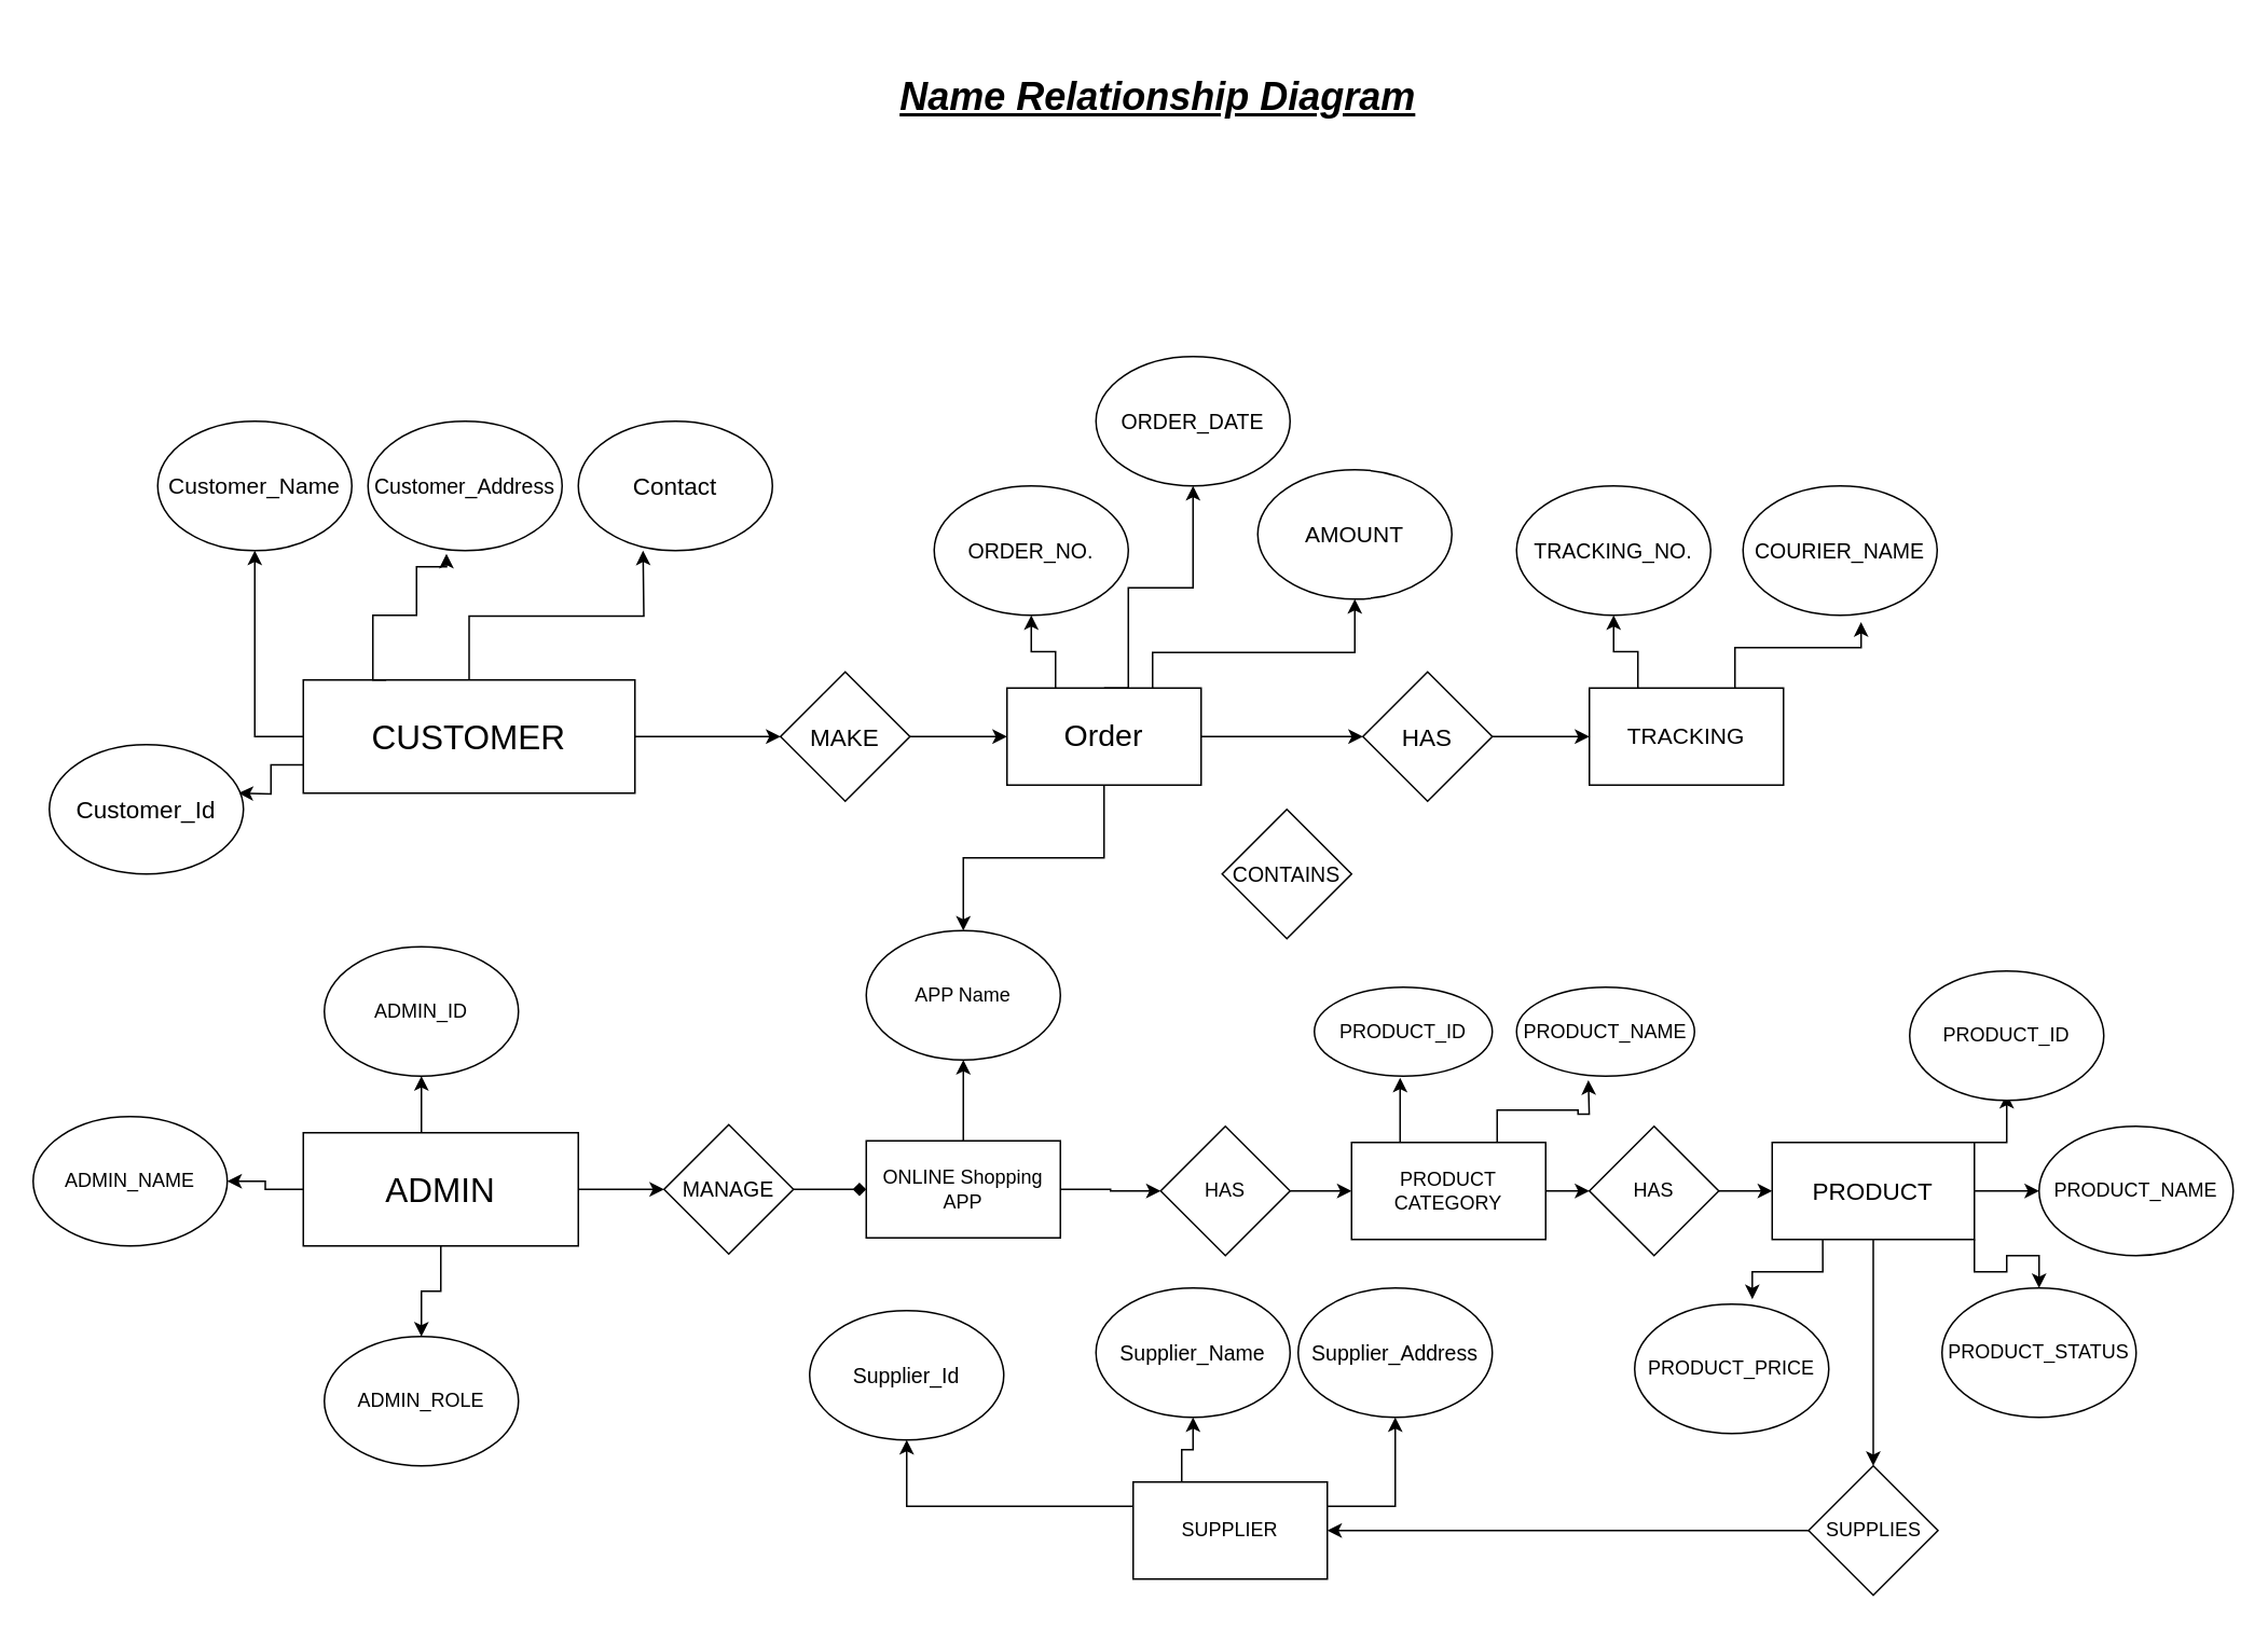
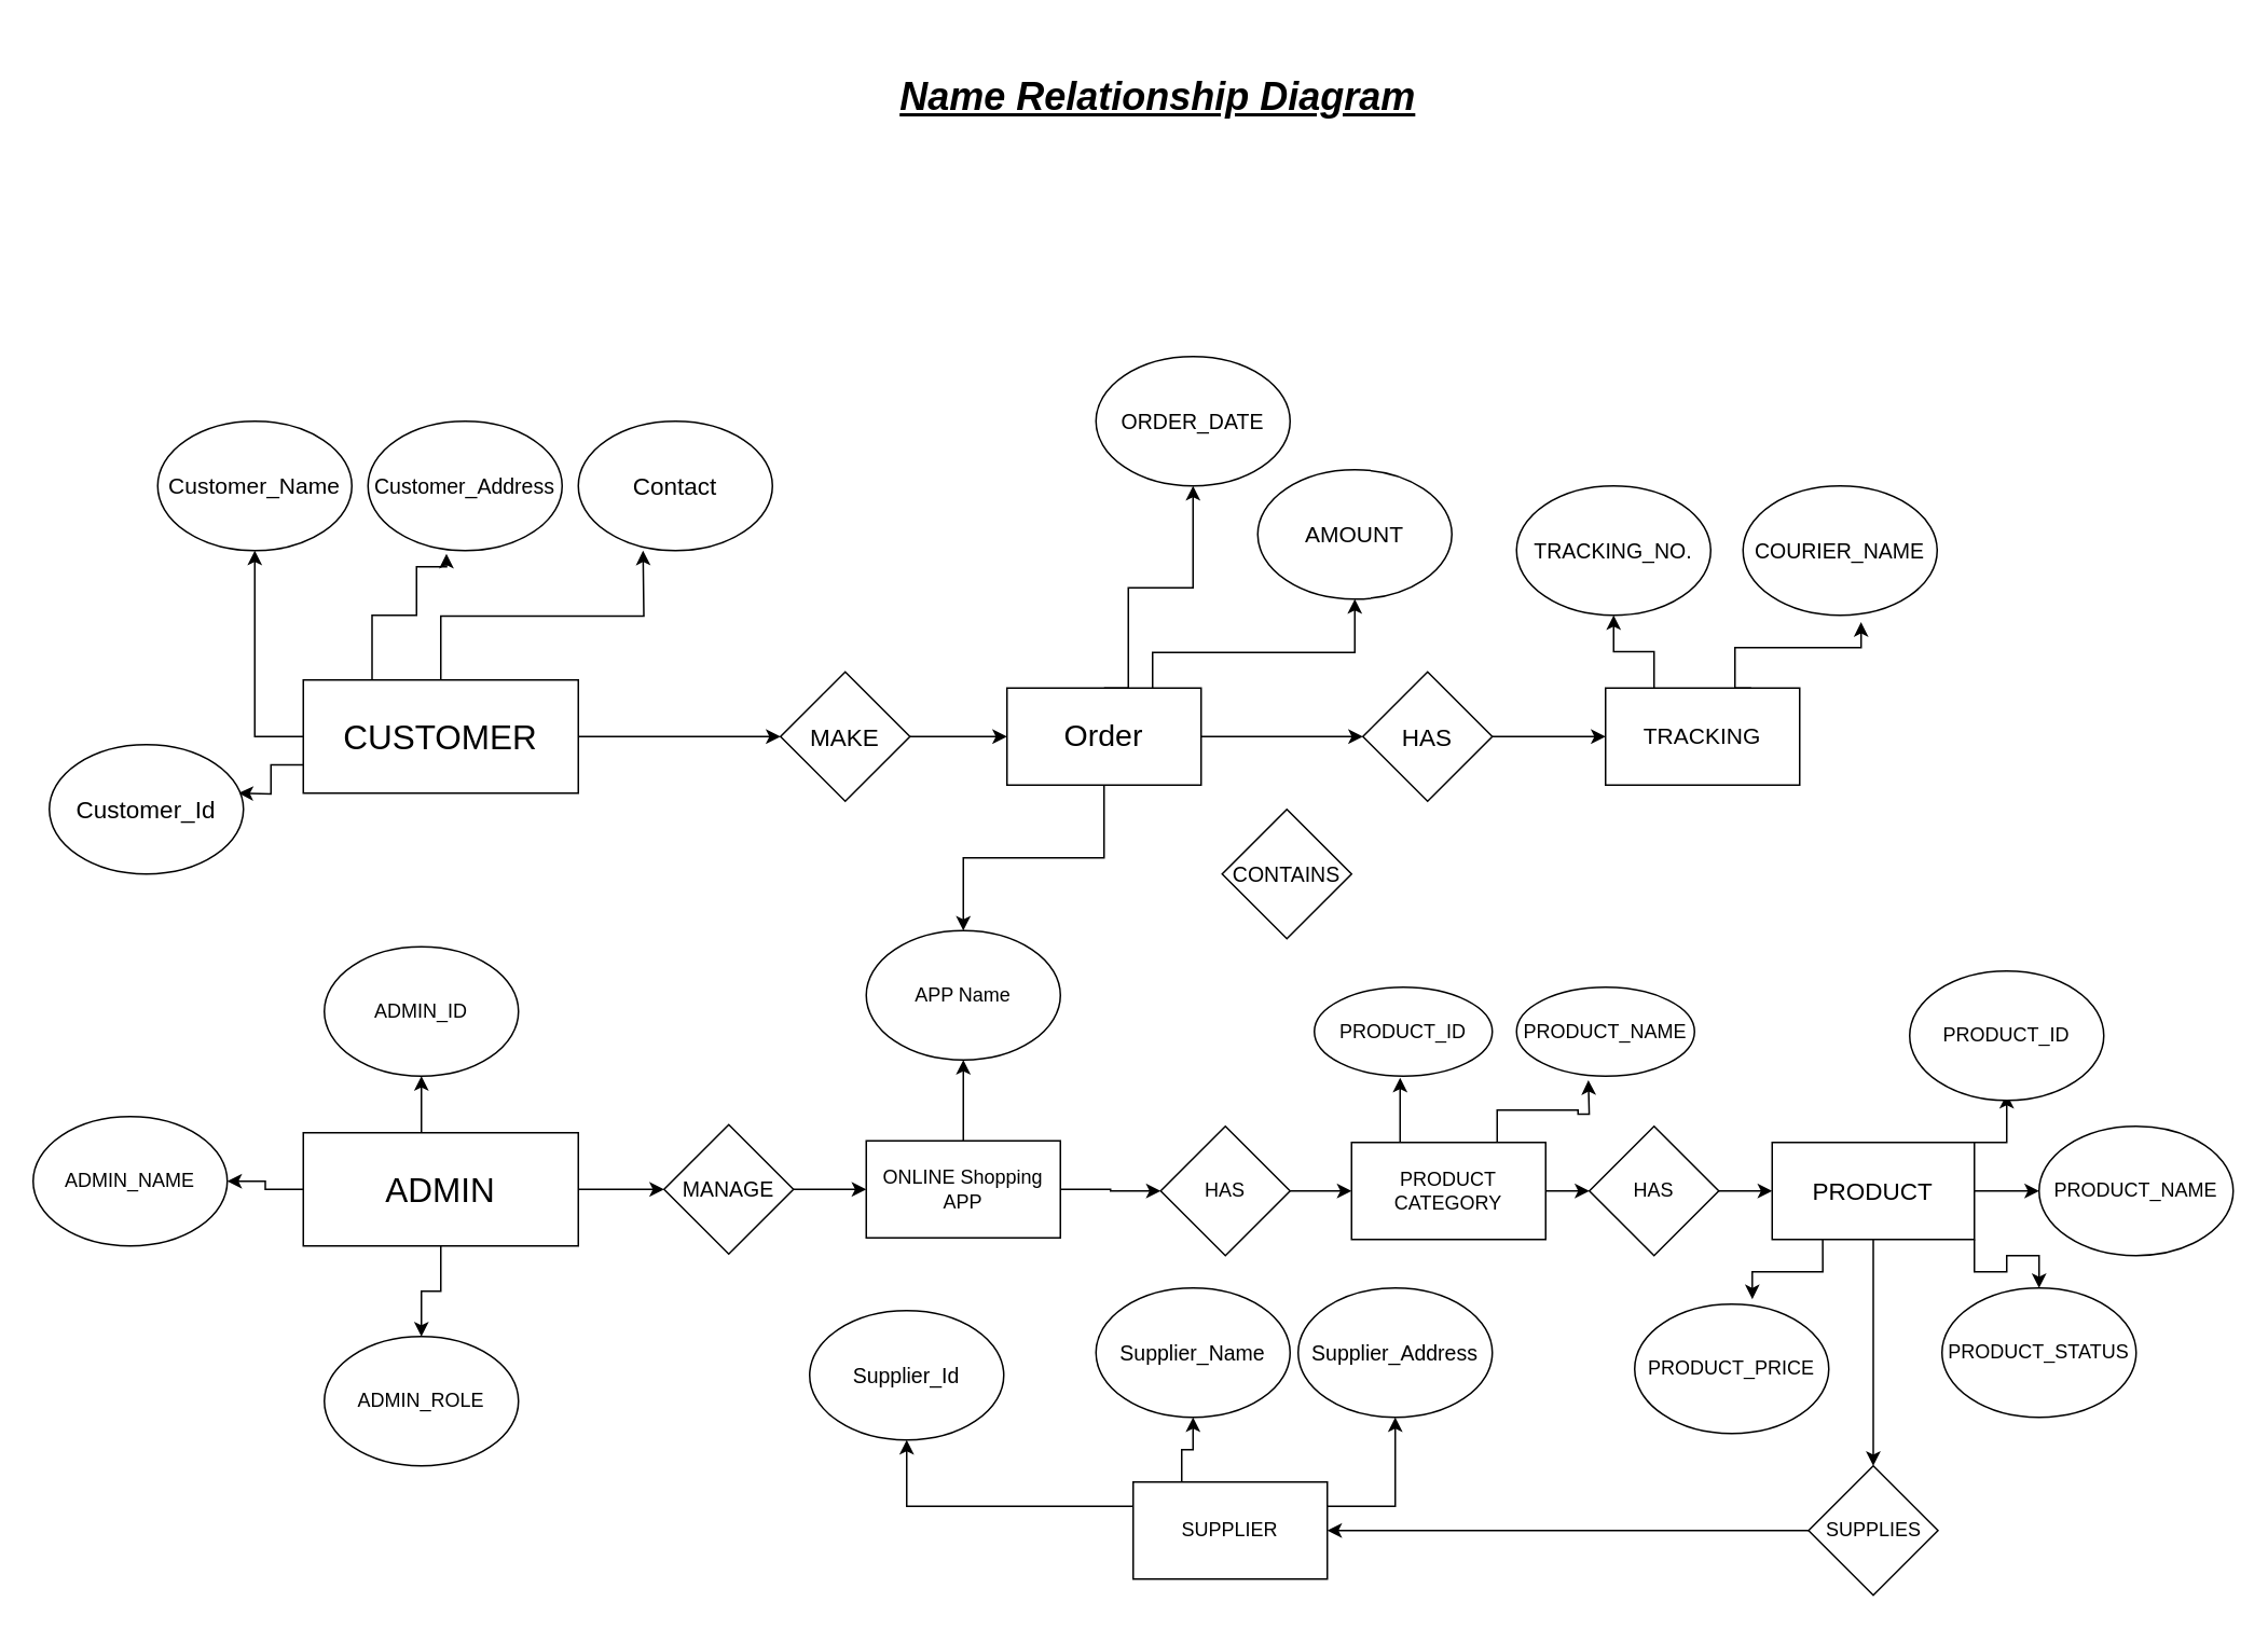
- <mxCell id="26" value="&lt;font style=&quot;font-size: 13px;&quot;&gt;ORDER_NO.&lt;/font&gt;" style="ellipse;whiteSpace=wrap;html=1;" vertex="1" parent="1"><mxGeometry x="577" y="300" width="120" height="80" as="geometry" /></mxCell>
- <mxCell id="16" style="edgeStyle=orthogonalEdgeStyle;rounded=0;orthogonalLoop=1;jettySize=auto;html=1;exitX=0.25;exitY=0;exitDx=0;exitDy=0;" edge="1" parent="1" source="19" target="26"><mxGeometry relative="1" as="geometry"><mxPoint x="652.333" y="380" as="targetPoint" /></mxGeometry></mxCell>
- <mxCell id="7" value="&lt;font style=&quot;font-size: 21px;&quot;&gt;CUSTOMER&lt;/font&gt;" style="rounded=0;whiteSpace=wrap;html=1;" vertex="1" parent="1"><mxGeometry x="187" y="420" width="205" height="70" as="geometry" /></mxCell>
+ <mxCell id="7" value="&lt;font style=&quot;font-size: 21px;&quot;&gt;CUSTOMER&lt;/font&gt;" style="rounded=0;whiteSpace=wrap;html=1;" vertex="1" parent="1"><mxGeometry x="187" width="170" height="70" as="geometry" y="420" /></mxCell>
- <mxCell id="24" value="&lt;font style=&quot;font-size: 14px;&quot;&gt;TRACKING&lt;/font&gt;" style="whiteSpace=wrap;html=1;rounded=0;" vertex="1" parent="1"><mxGeometry x="982" y="425" width="120" height="60" as="geometry" /></mxCell>
+ <mxCell id="24" value="&lt;font style=&quot;font-size: 14px;&quot;&gt;TRACKING&lt;/font&gt;" style="whiteSpace=wrap;html=1;rounded=0;" vertex="1" parent="1"><mxGeometry x="992" y="425" width="120" height="60" as="geometry" /></mxCell>
- <mxCell id="52" value="" style="edgeStyle=orthogonalEdgeStyle;rounded=0;orthogonalLoop=1;jettySize=auto;html=1;endArrow=diamond;" edge="1" parent="1" source="53" target="56"><mxGeometry relative="1" as="geometry" /></mxCell>
+ <mxCell id="52" value="" style="edgeStyle=orthogonalEdgeStyle;rounded=0;orthogonalLoop=1;jettySize=auto;html=1;" edge="1" parent="1" source="53" target="56"><mxGeometry relative="1" as="geometry" /></mxCell>
